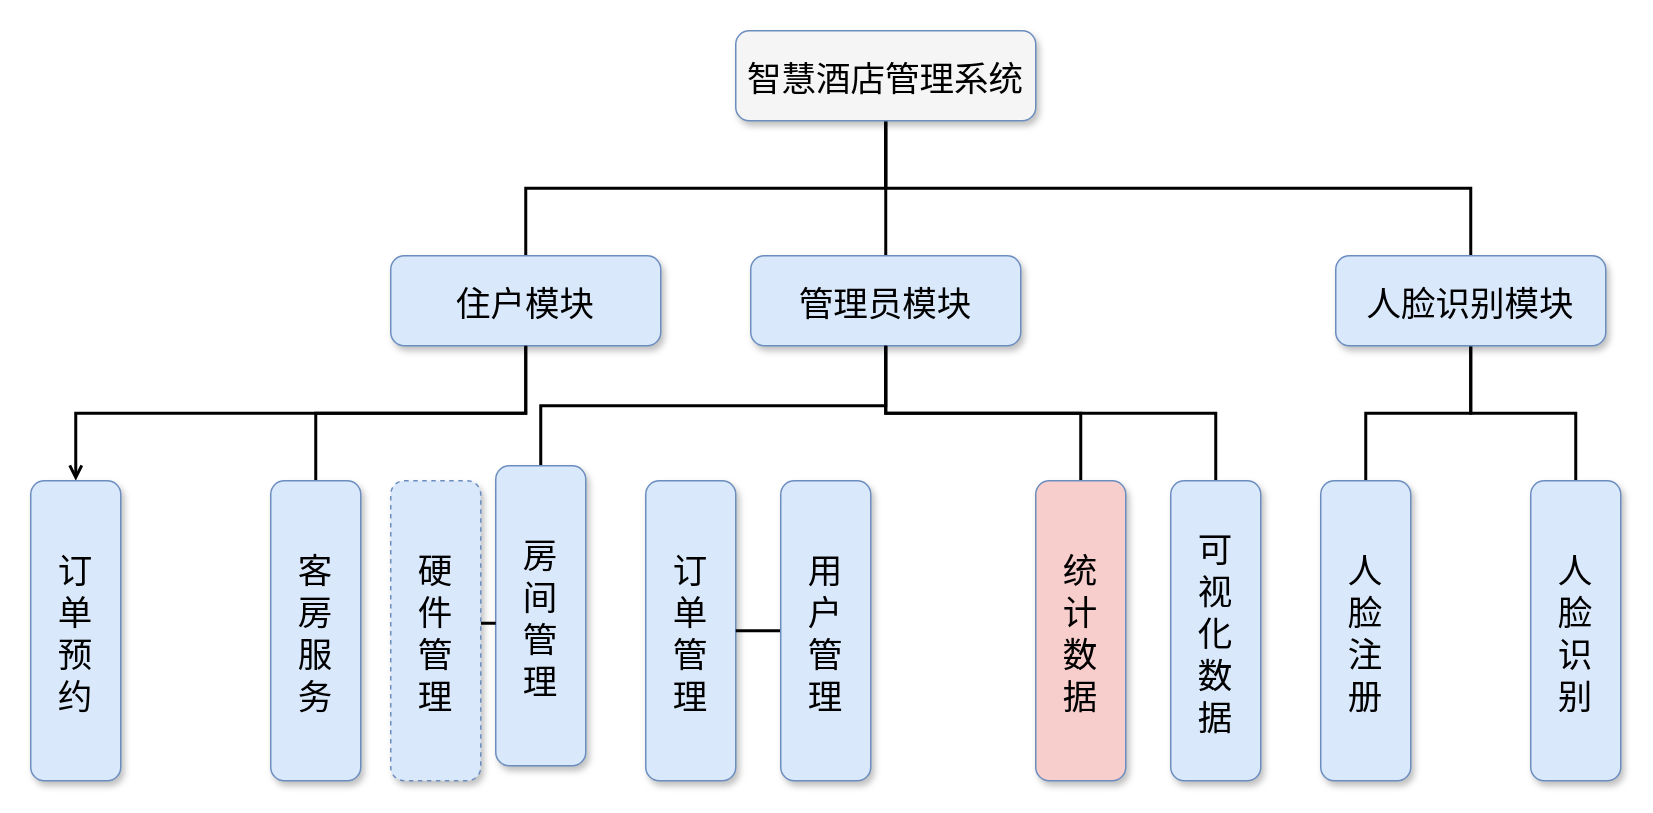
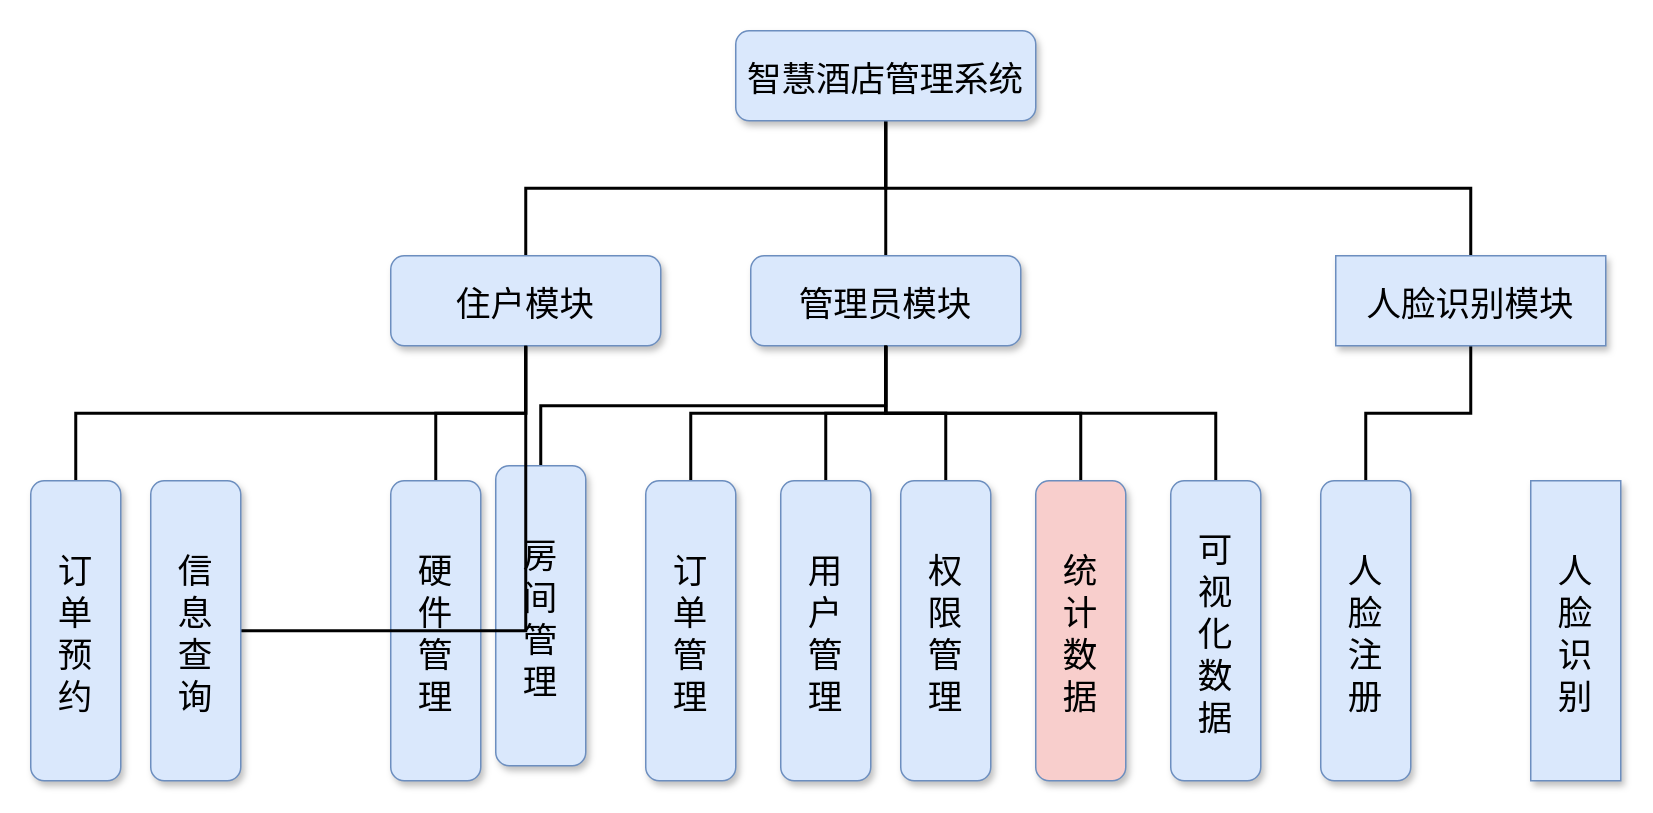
- <mxCell id="5" value="智慧酒店管理系统" style="rounded=1;strokeColor=#6c8ebf;shadow=1;fontStyle=0;fontSize=23;gradientDirection=west;fillColor=#f5f5f5;sketch=0;glass=0;" parent="1" vertex="1"><mxGeometry x="490" y="20" width="200" height="60" as="geometry" /></mxCell>
+ <mxCell id="5" value="智慧酒店管理系统" style="rounded=1;strokeColor=#6c8ebf;shadow=1;fontStyle=0;fontSize=23;gradientDirection=west;fillColor=#dae8fc;sketch=0;glass=0;" parent="1" vertex="1"><mxGeometry x="490" y="20" width="200" height="60" as="geometry" /></mxCell>
- <mxCell id="28" value="人脸识别模块" style="rounded=1;fillColor=#dae8fc;strokeColor=#6c8ebf;shadow=1;fontStyle=0;fontSize=23;" parent="1" vertex="1"><mxGeometry x="890" y="170" width="180" height="60" as="geometry" /></mxCell>
+ <mxCell id="28" value="人脸识别模块" style="fillColor=#dae8fc;strokeColor=#6c8ebf;shadow=1;fontStyle=0;fontSize=23;rounded=0;" parent="1" vertex="1"><mxGeometry x="890" y="170" width="180" height="60" as="geometry" /></mxCell>
+ <mxCell id="11" value="" style="edgeStyle=elbowEdgeStyle;rounded=0;orthogonalLoop=1;jettySize=auto;elbow=vertical;html=1;endArrow=none;endFill=0;strokeWidth=2;fontStyle=0" parent="1" source="12" target="7" edge="1"><mxGeometry relative="1" as="geometry" /></mxCell>
- <mxCell id="26" style="edgeStyle=elbowEdgeStyle;rounded=0;orthogonalLoop=1;jettySize=auto;elbow=vertical;html=1;exitX=0.5;exitY=1;exitDx=0;exitDy=0;entryX=0.5;entryY=0;entryDx=0;entryDy=0;endArrow=none;endFill=0;strokeWidth=2;fontStyle=0" parent="1" source="28" target="30" edge="1"><mxGeometry relative="1" as="geometry" /></mxCell>
- <mxCell id="22" value="" style="edgeStyle=elbowEdgeStyle;rounded=0;orthogonalLoop=1;jettySize=auto;elbow=vertical;html=1;endArrow=none;endFill=0;strokeWidth=2;fontStyle=0" parent="1" source="23" target="9" edge="1"><mxGeometry relative="1" as="geometry" /></mxCell>
+ <mxCell id="19" value="" style="edgeStyle=elbowEdgeStyle;rounded=0;orthogonalLoop=1;jettySize=auto;elbow=vertical;html=1;endArrow=none;endFill=0;strokeWidth=2;fontStyle=0" parent="1" source="20" target="7" edge="1"><mxGeometry relative="1" as="geometry" /></mxCell>
- <mxCell id="8" style="edgeStyle=elbowEdgeStyle;rounded=0;orthogonalLoop=1;jettySize=auto;elbow=vertical;html=1;entryX=0.5;entryY=0;entryDx=0;entryDy=0;endArrow=open;endFill=0;strokeWidth=2;fontStyle=0;" parent="1" source="9" target="21" edge="1"><mxGeometry relative="1" as="geometry" /></mxCell>
+ <mxCell id="8" style="edgeStyle=elbowEdgeStyle;rounded=0;orthogonalLoop=1;jettySize=auto;elbow=vertical;html=1;entryX=0.5;entryY=0;entryDx=0;entryDy=0;endArrow=none;endFill=0;strokeWidth=2;fontStyle=0" parent="1" source="9" target="21" edge="1"><mxGeometry relative="1" as="geometry" /></mxCell>
- <mxCell id="24" value="" style="edgeStyle=elbowEdgeStyle;rounded=0;orthogonalLoop=1;jettySize=auto;elbow=vertical;html=1;endArrow=none;endFill=0;strokeWidth=2;fontStyle=0;" parent="1" source="25" target="10" edge="1"><mxGeometry relative="1" as="geometry" /></mxCell>
+ <mxCell id="24" value="" style="edgeStyle=elbowEdgeStyle;rounded=0;orthogonalLoop=1;jettySize=auto;elbow=vertical;html=1;endArrow=none;endFill=0;strokeWidth=2;fontStyle=0" parent="1" source="25" target="9" edge="1"><mxGeometry relative="1" as="geometry" /></mxCell>
+ <mxCell id="32" value="信&#10;息&#10;查&#10;询" style="rounded=1;fillColor=#dae8fc;strokeColor=#6c8ebf;shadow=1;fontStyle=0;fontSize=23;" parent="1" vertex="1"><mxGeometry x="100" y="320" width="60" height="200" as="geometry" /></mxCell>
- <mxCell id="23" value="客&#10;房&#10;服&#10;务" style="rounded=1;fillColor=#dae8fc;strokeColor=#6c8ebf;shadow=1;fontStyle=0;fontSize=23;" parent="1" vertex="1"><mxGeometry x="180" y="320" width="60" height="200" as="geometry" /></mxCell>
- <mxCell id="25" value="硬&#10;件&#10;管&#10;理" style="rounded=1;fillColor=#dae8fc;strokeColor=#6c8ebf;shadow=1;fontStyle=0;fontSize=23;dashed=1;" parent="1" vertex="1"><mxGeometry x="260" y="320" width="60" height="200" as="geometry" /></mxCell>
+ <mxCell id="25" value="硬&#10;件&#10;管&#10;理" style="rounded=1;fillColor=#dae8fc;strokeColor=#6c8ebf;shadow=1;fontStyle=0;fontSize=23;" parent="1" vertex="1"><mxGeometry x="260" y="320" width="60" height="200" as="geometry" /></mxCell>
+ <mxCell id="31" value="" style="edgeStyle=orthogonalEdgeStyle;rounded=0;orthogonalLoop=1;jettySize=auto;html=1;endArrow=none;endFill=0;strokeWidth=2;" parent="1" source="32" target="9" edge="1"><mxGeometry relative="1" as="geometry" /></mxCell>
- <mxCell id="13" value="" style="edgeStyle=elbowEdgeStyle;rounded=0;orthogonalLoop=1;jettySize=auto;elbow=vertical;html=1;endArrow=none;endFill=0;strokeWidth=2;fontStyle=0;" parent="1" source="14" target="12" edge="1"><mxGeometry relative="1" as="geometry" /></mxCell>
+ <mxCell id="13" value="" style="edgeStyle=elbowEdgeStyle;rounded=0;orthogonalLoop=1;jettySize=auto;elbow=vertical;html=1;endArrow=none;endFill=0;strokeWidth=2;fontStyle=0" parent="1" source="14" target="7" edge="1"><mxGeometry relative="1" as="geometry" /></mxCell>
+ <mxCell id="20" value="权&#10;限&#10;管&#10;理" style="rounded=1;fillColor=#dae8fc;strokeColor=#6c8ebf;shadow=1;fontStyle=0;fontSize=23;" parent="1" vertex="1"><mxGeometry x="600" y="320" width="60" height="200" as="geometry" /></mxCell>
- <mxCell id="30" value="人&#10;脸&#10;识&#10;别" style="rounded=1;fillColor=#dae8fc;strokeColor=#6c8ebf;shadow=1;fontStyle=0;fontSize=23;" parent="1" vertex="1"><mxGeometry x="1020" y="320" width="60" height="200" as="geometry" /></mxCell>
+ <mxCell id="30" value="人&#10;脸&#10;识&#10;别" style="fillColor=#dae8fc;strokeColor=#6c8ebf;shadow=1;fontStyle=0;fontSize=23;rounded=0;" parent="1" vertex="1"><mxGeometry x="1020" y="320" width="60" height="200" as="geometry" /></mxCell>
